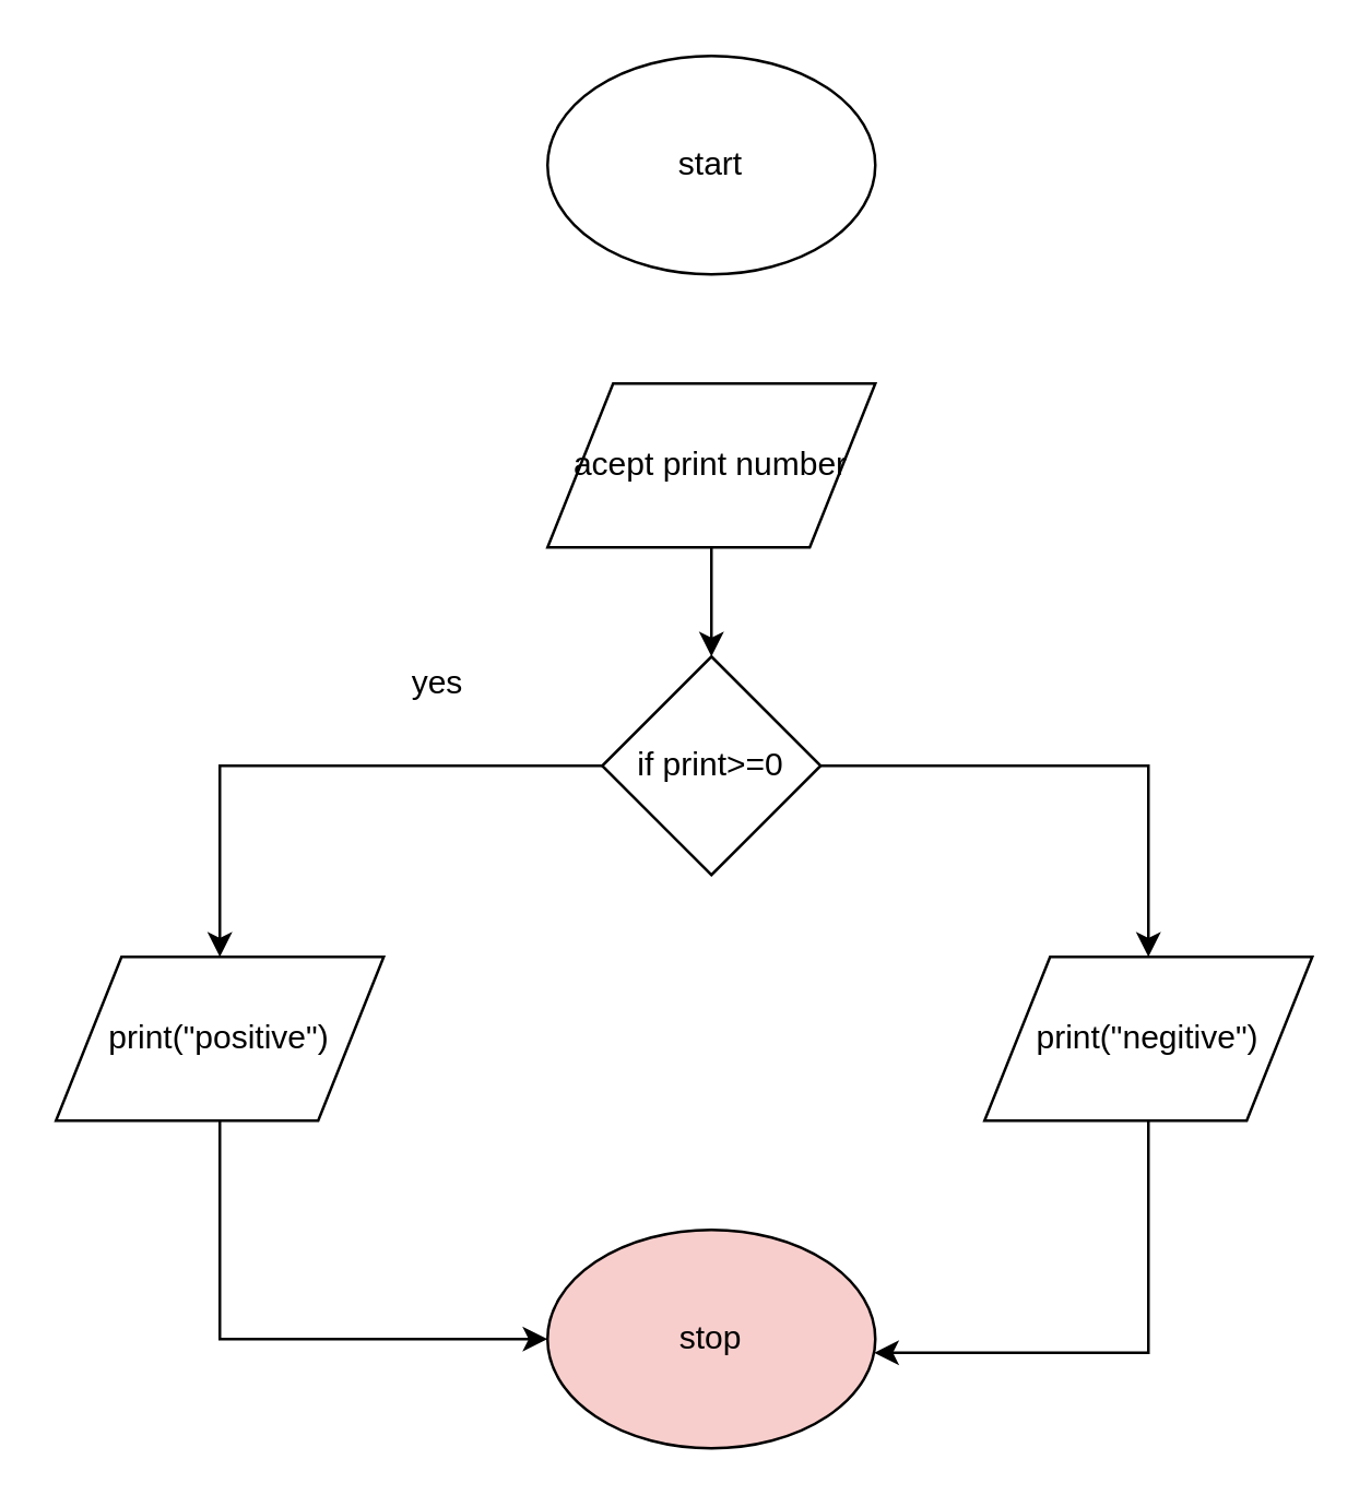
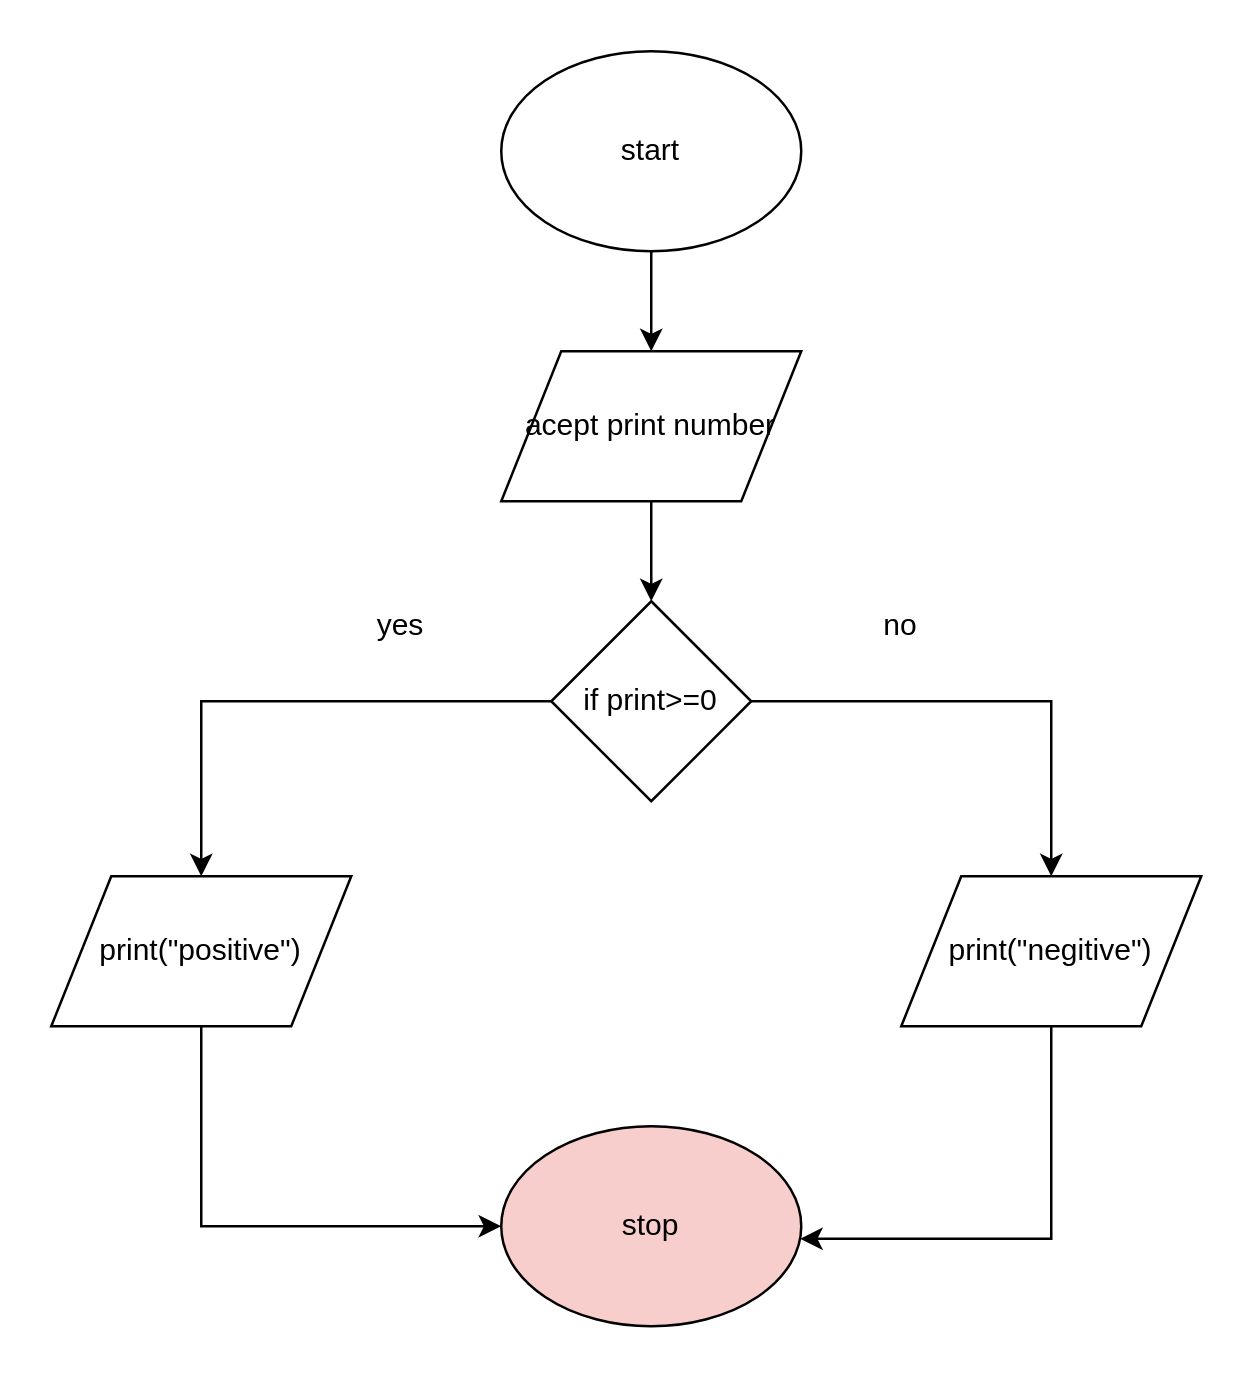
+ <mxCell id="2" value="" style="edgeStyle=orthogonalEdgeStyle;rounded=0;orthogonalLoop=1;jettySize=auto;html=1;" edge="1" parent="1" source="3" target="5"><mxGeometry relative="1" as="geometry" /></mxCell>
+ <mxCell id="15" value="no" style="text;html=1;strokeColor=none;fillColor=none;align=center;verticalAlign=middle;whiteSpace=wrap;rounded=0;" vertex="1" parent="1"><mxGeometry x="340" y="240" width="40" height="20" as="geometry" /></mxCell>
